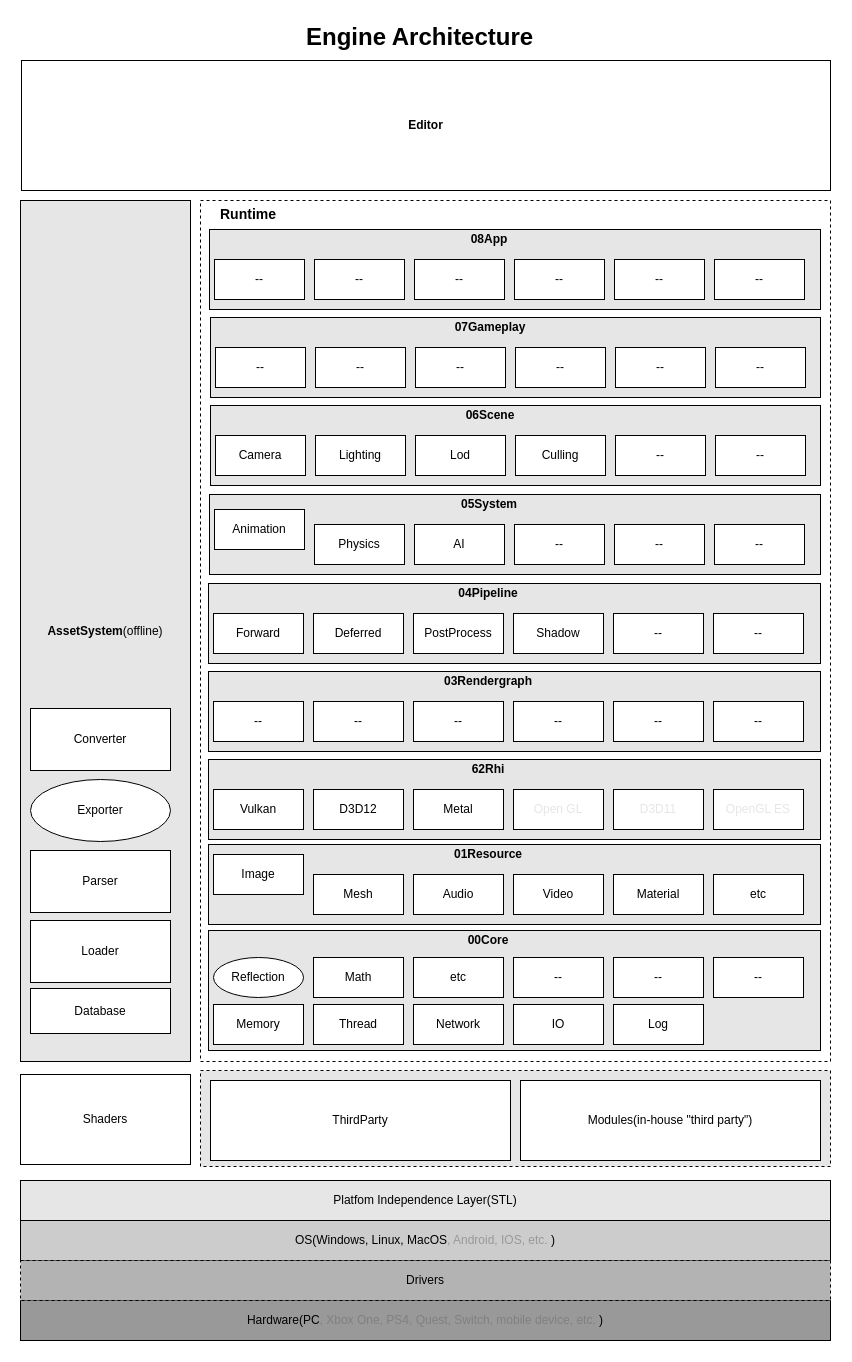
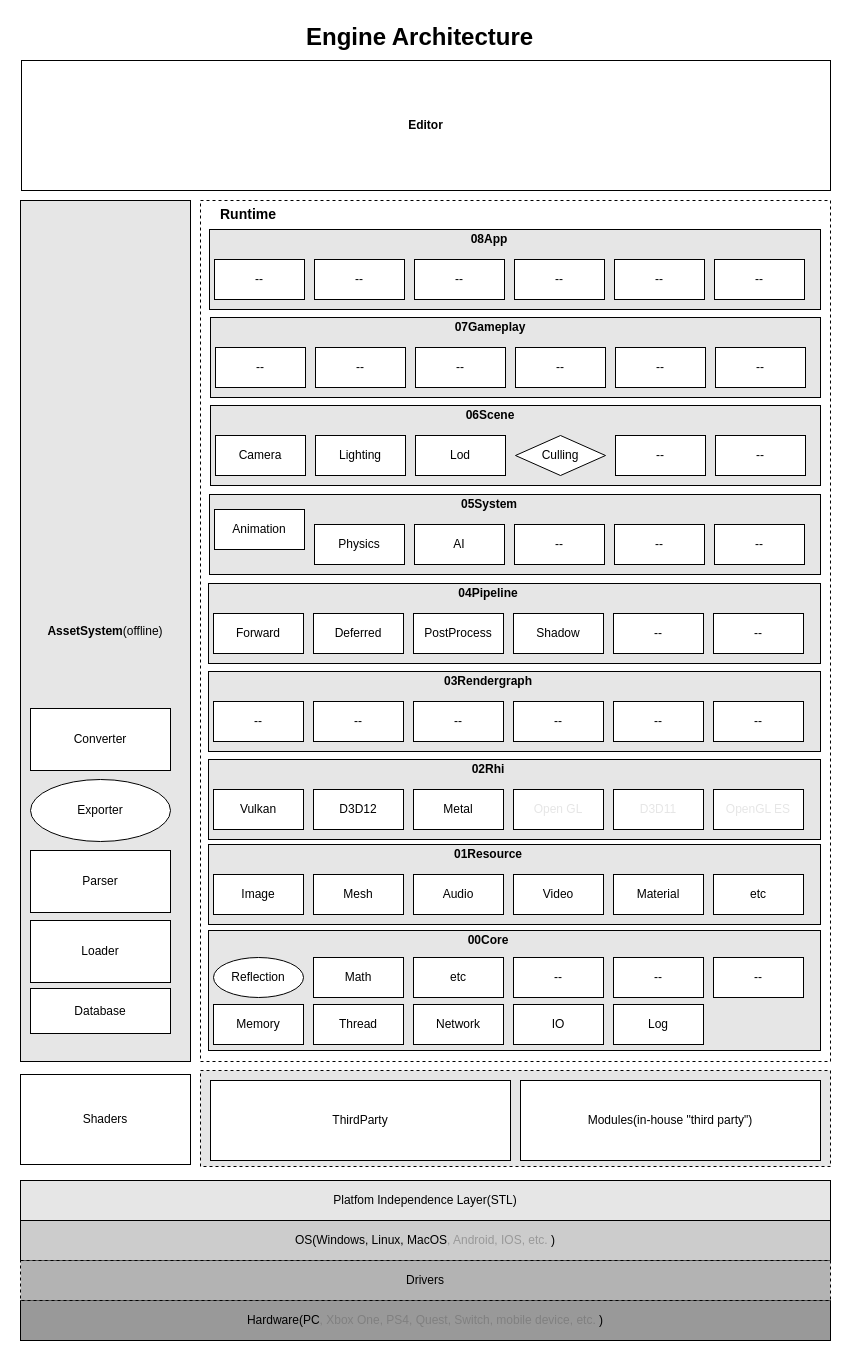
- <mxCell id="69" value="Culling" style="rounded=0;whiteSpace=wrap;html=1;fillColor=#FFFFFF;" parent="1" vertex="1"><mxGeometry x="515" y="435" width="90" height="40" as="geometry" /></mxCell>
+ <mxCell id="69" value="Culling" style="rhombus;whiteSpace=wrap;html=1;fillColor=#FFFFFF;" parent="1" vertex="1"><mxGeometry x="515" y="435" width="90" height="40" as="geometry" /></mxCell>
- <mxCell id="40" value="&lt;b&gt;62Rhi&lt;/b&gt;" style="text;html=1;strokeColor=none;fillColor=none;align=center;verticalAlign=middle;whiteSpace=wrap;rounded=0;" parent="1" vertex="1"><mxGeometry x="468" y="759" width="40" height="20" as="geometry" /></mxCell>
+ <mxCell id="40" value="&lt;b&gt;02Rhi&lt;/b&gt;" style="text;html=1;strokeColor=none;fillColor=none;align=center;verticalAlign=middle;whiteSpace=wrap;rounded=0;" parent="1" vertex="1"><mxGeometry x="468" y="759" width="40" height="20" as="geometry" /></mxCell>
- <mxCell id="26" value="Image" style="rounded=0;whiteSpace=wrap;html=1;fillColor=#FFFFFF;" parent="1" vertex="1"><mxGeometry x="213" y="854" width="90" height="40" as="geometry" /></mxCell>
+ <mxCell id="26" value="Image" style="rounded=0;whiteSpace=wrap;html=1;fillColor=#FFFFFF;" parent="1" vertex="1"><mxGeometry x="213" y="874" width="90" height="40" as="geometry" /></mxCell>
